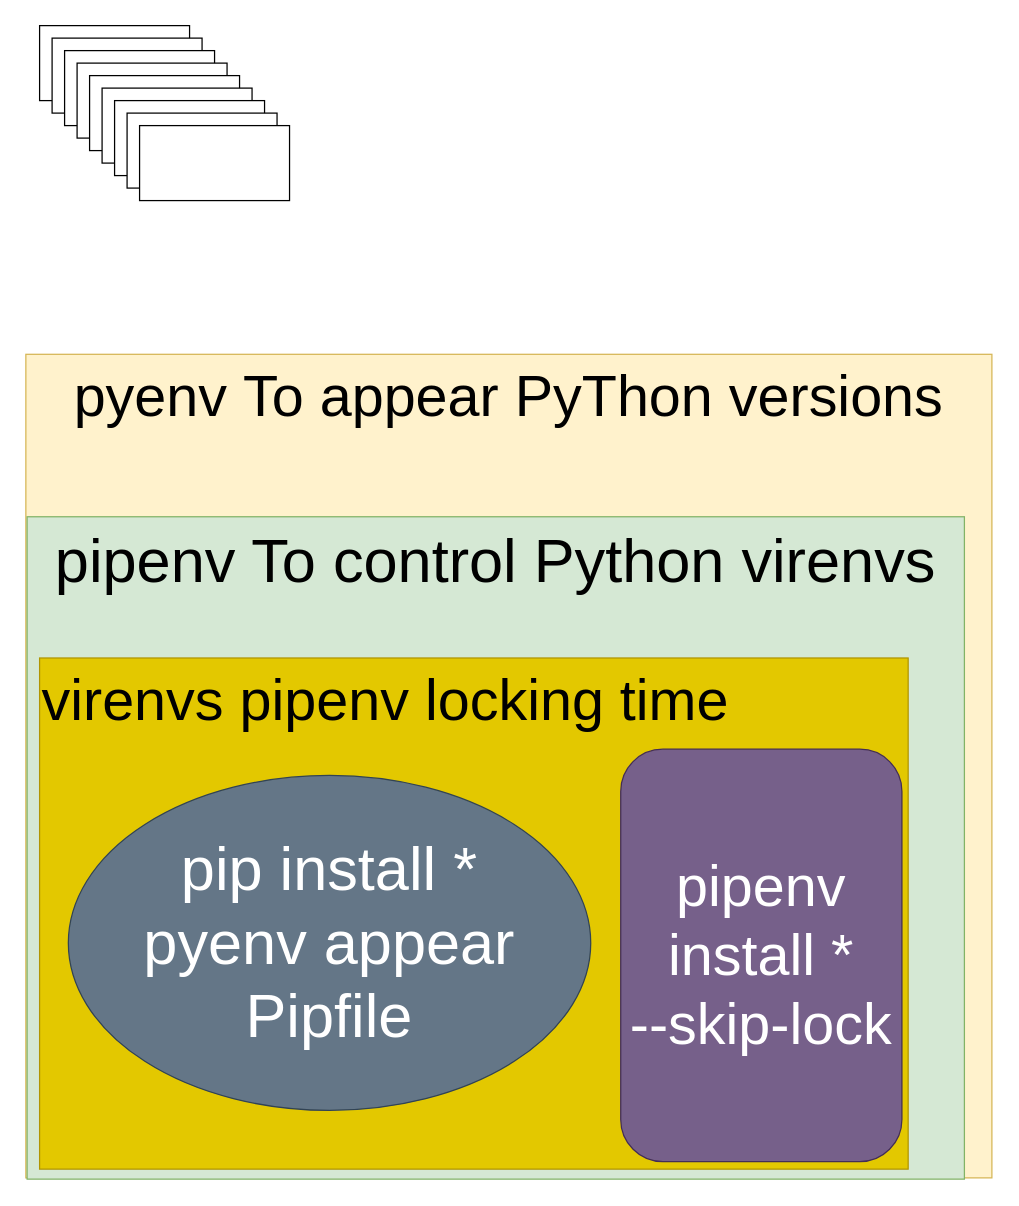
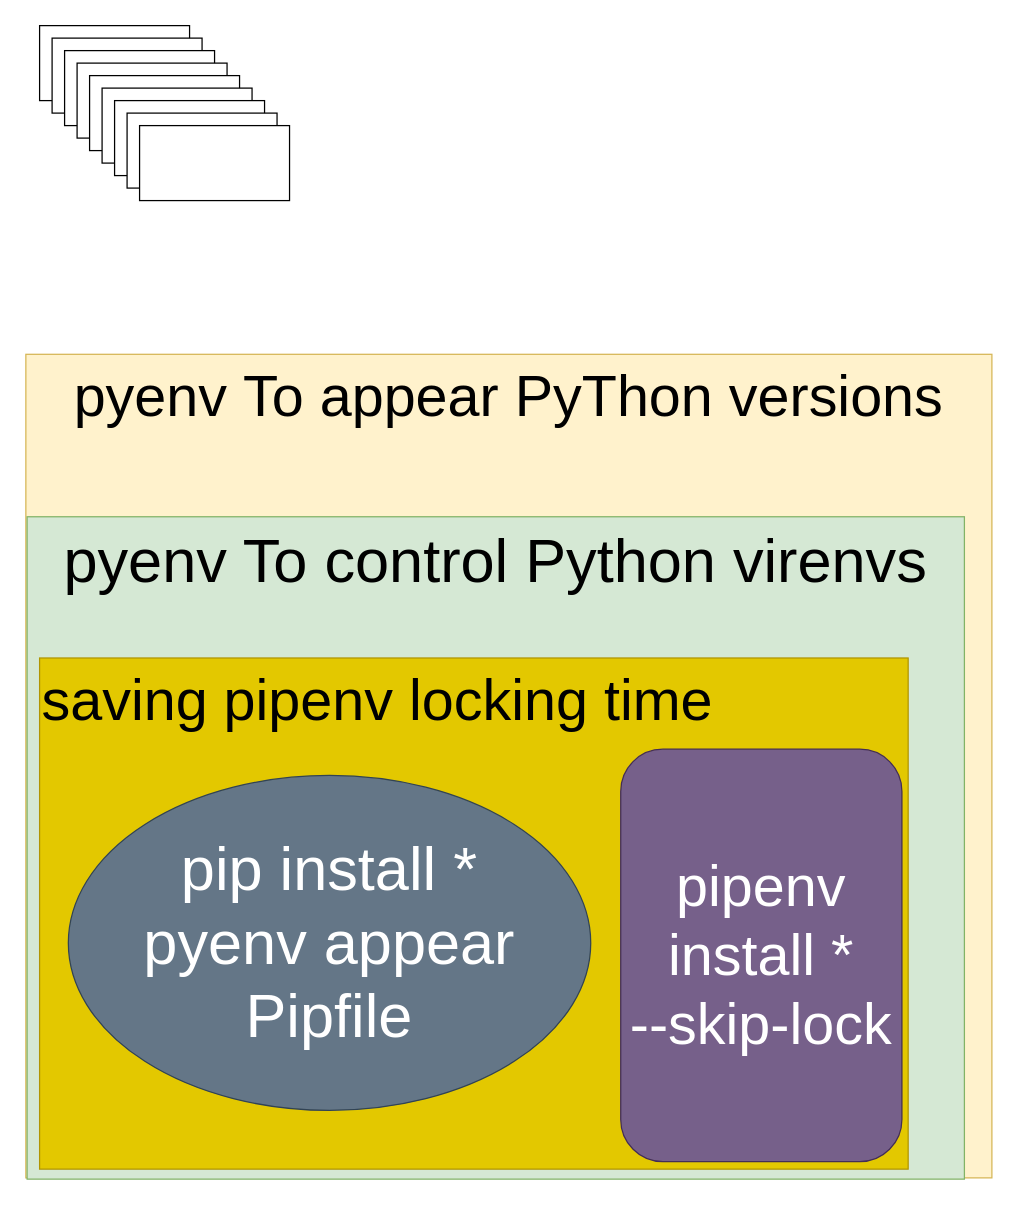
- <mxCell id="12" value="&lt;font style=&quot;font-size: 49px;&quot;&gt;pipenv To control Python virenvs&lt;br&gt;&lt;/font&gt;" style="rounded=0;whiteSpace=wrap;html=1;align=center;labelPosition=center;verticalLabelPosition=middle;verticalAlign=top;fillColor=#d5e8d4;strokeColor=#82b366;" vertex="1" parent="1"><mxGeometry x="21" y="413" width="750" height="530" as="geometry" /></mxCell>
+ <mxCell id="12" value="&lt;font style=&quot;font-size: 49px;&quot;&gt;pyenv To control Python virenvs&lt;br&gt;&lt;/font&gt;" style="rounded=0;whiteSpace=wrap;html=1;align=center;labelPosition=center;verticalLabelPosition=middle;verticalAlign=top;fillColor=#d5e8d4;strokeColor=#82b366;" vertex="1" parent="1"><mxGeometry x="21" y="413" width="750" height="530" as="geometry" /></mxCell>
- <mxCell id="13" value="&lt;font style=&quot;font-size: 46px;&quot;&gt;virenvs pipenv locking time&lt;/font&gt;" style="rounded=0;whiteSpace=wrap;html=1;align=left;verticalAlign=top;fillColor=#e3c800;fontColor=#000000;strokeColor=#B09500;" vertex="1" parent="1"><mxGeometry x="31" y="526" width="695" height="409" as="geometry" /></mxCell>
+ <mxCell id="13" value="&lt;font style=&quot;font-size: 46px;&quot;&gt;saving pipenv locking time&lt;/font&gt;" style="rounded=0;whiteSpace=wrap;html=1;align=left;verticalAlign=top;fillColor=#e3c800;fontColor=#000000;strokeColor=#B09500;" vertex="1" parent="1"><mxGeometry x="31" y="526" width="695" height="409" as="geometry" /></mxCell>
